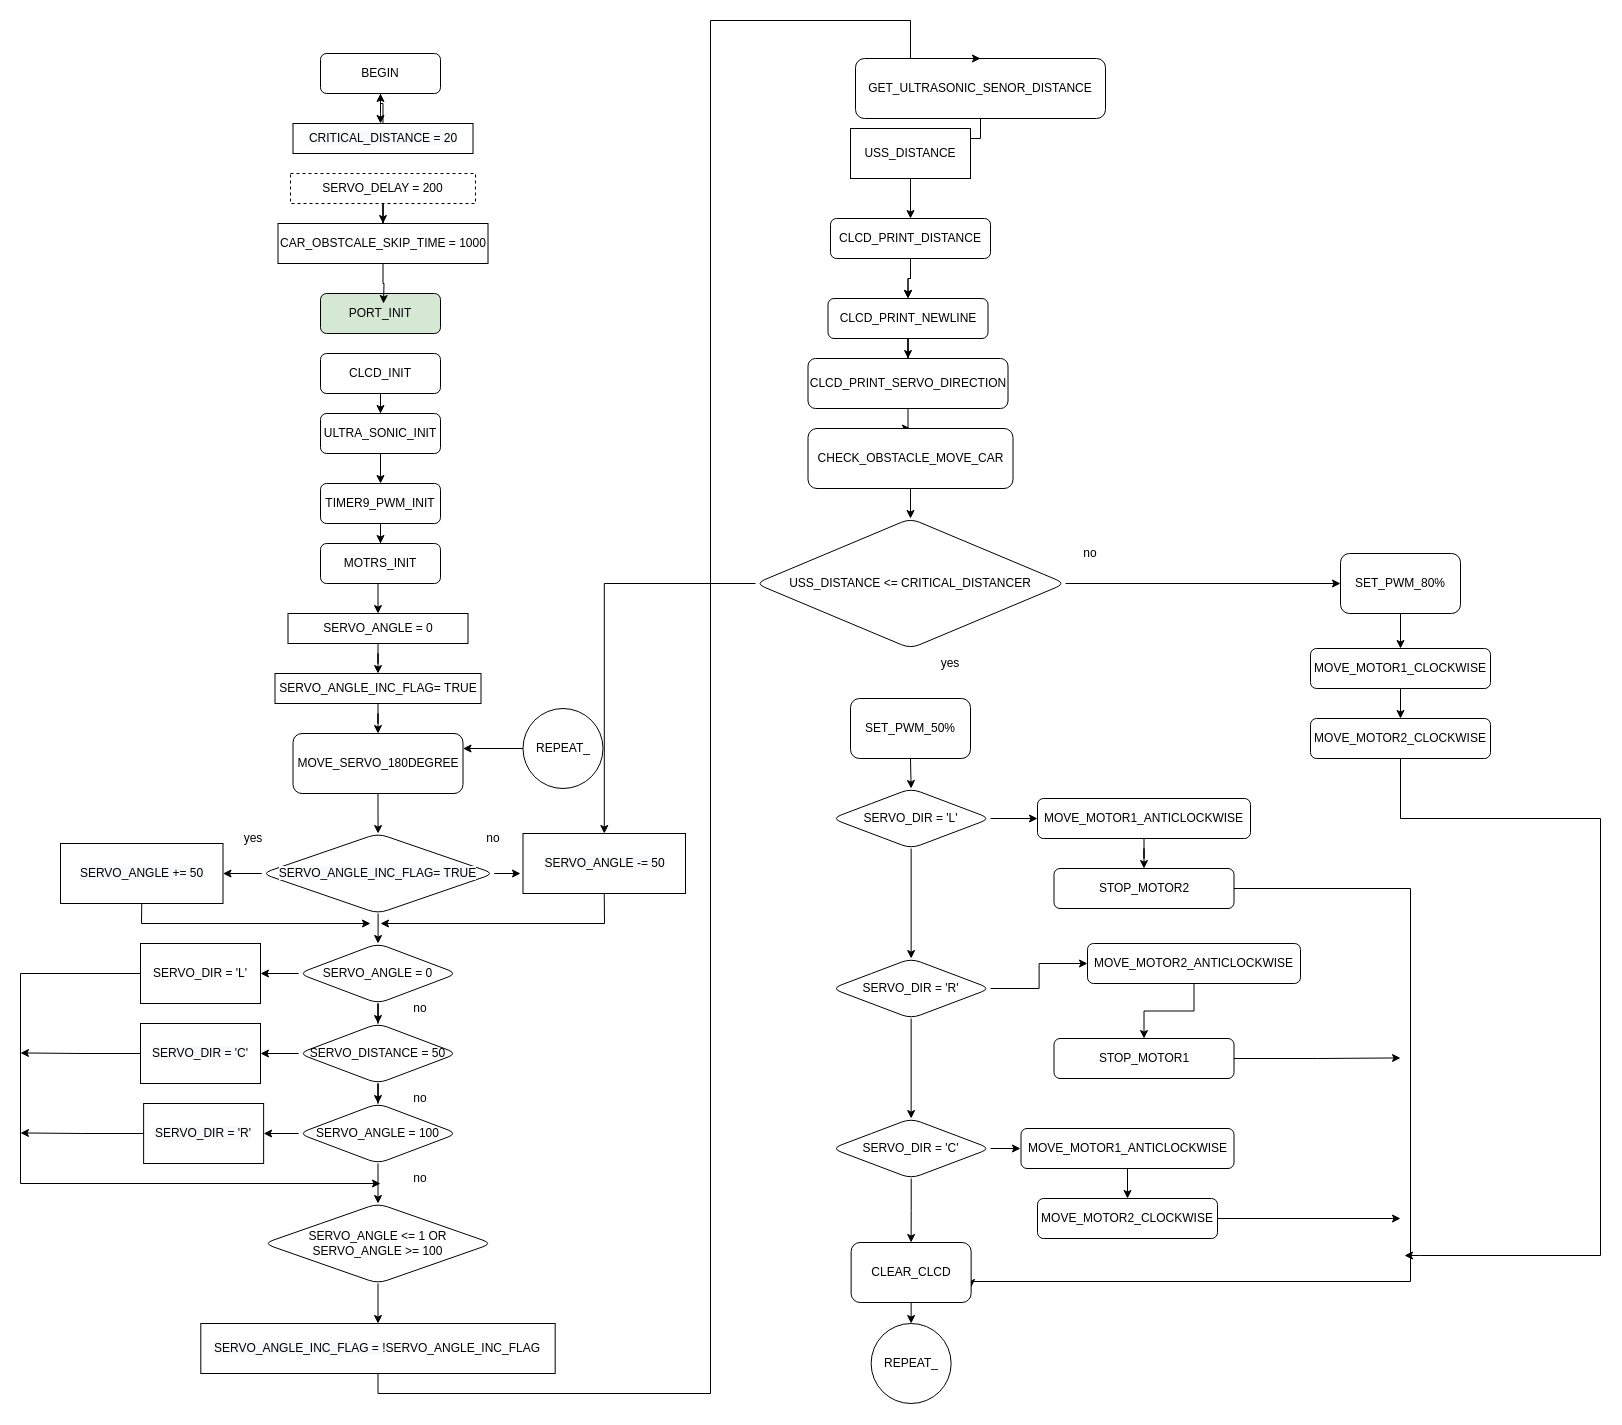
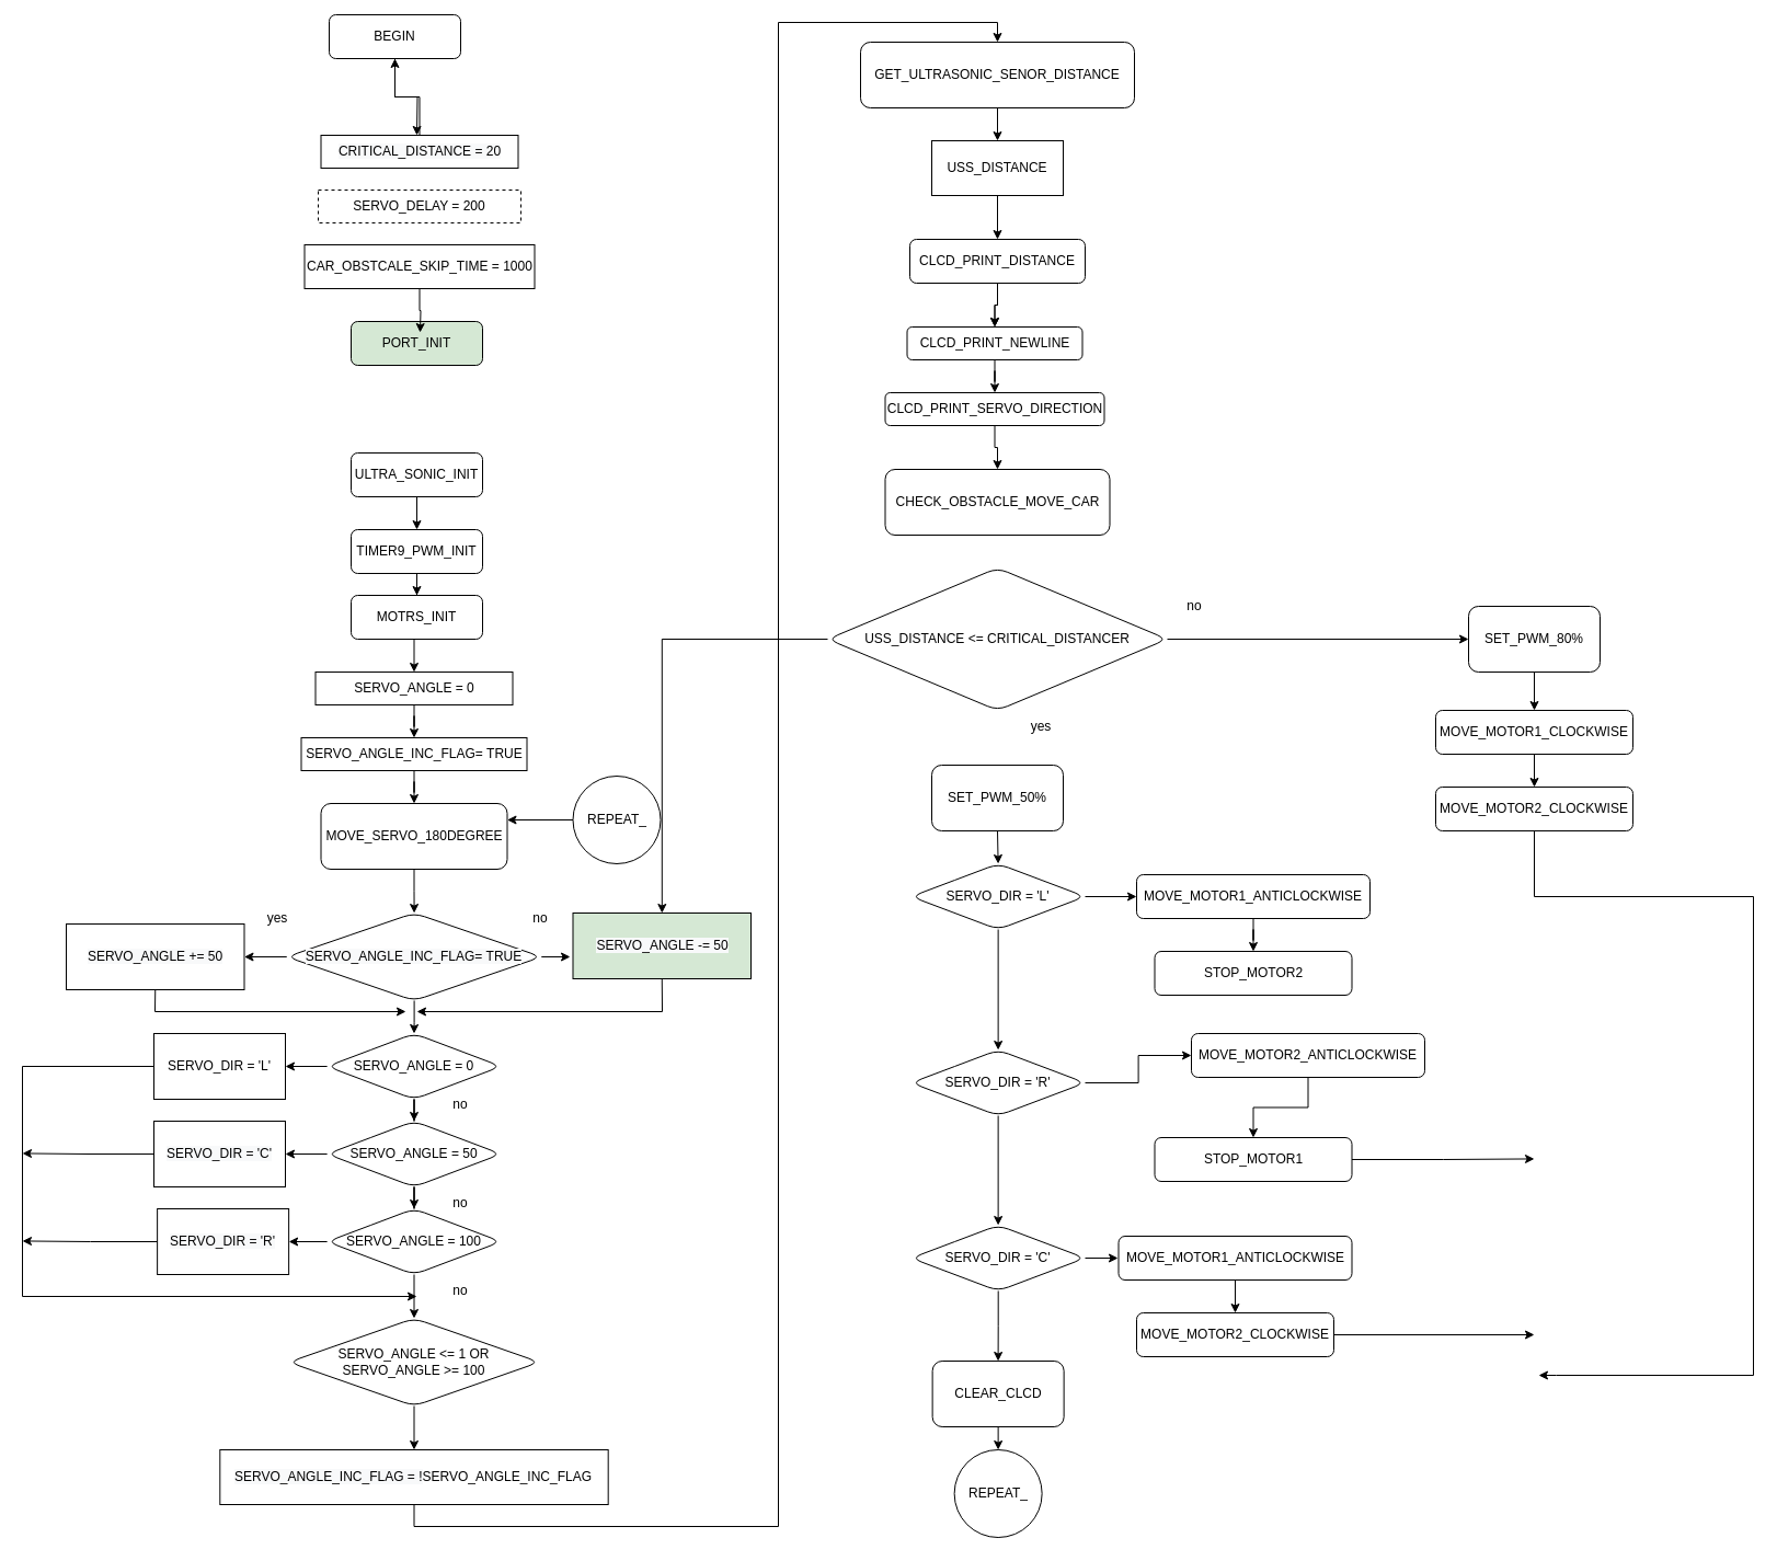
- <mxCell id="3" value="BEGIN" style="rounded=1;whiteSpace=wrap;html=1;fontSize=12;glass=0;strokeWidth=1;shadow=0;" parent="1" vertex="1"><mxGeometry x="320" y="53" width="120" height="40" as="geometry" /></mxCell>
+ <mxCell id="3" value="BEGIN" style="rounded=1;whiteSpace=wrap;html=1;fontSize=12;glass=0;strokeWidth=1;shadow=0;" parent="1" vertex="1"><mxGeometry x="300" y="13" width="120" height="40" as="geometry" /></mxCell>
- <mxCell id="16" value="GET_ULTRASONIC_SENOR_DISTANCE" style="whiteSpace=wrap;html=1;rounded=1;glass=0;strokeWidth=1;shadow=0;" vertex="1" parent="1"><mxGeometry x="855" y="58" width="250" height="60" as="geometry" /></mxCell>
+ <mxCell id="16" value="GET_ULTRASONIC_SENOR_DISTANCE" style="whiteSpace=wrap;html=1;rounded=1;glass=0;strokeWidth=1;shadow=0;" vertex="1" parent="1"><mxGeometry x="785" y="38" width="250" height="60" as="geometry" /></mxCell>
- <mxCell id="31" value="" style="edgeStyle=orthogonalEdgeStyle;rounded=0;orthogonalLoop=1;jettySize=auto;html=1;" edge="1" parent="1" source="32" target="34"><mxGeometry relative="1" as="geometry" /></mxCell>
- <mxCell id="21" value="CLCD_PRINT_NEWLINE" style="whiteSpace=wrap;html=1;rounded=1;glass=0;strokeWidth=1;shadow=0;" vertex="1" parent="1"><mxGeometry x="827.5" y="298" width="160" height="40" as="geometry" /></mxCell>
+ <mxCell id="21" value="CLCD_PRINT_NEWLINE" style="whiteSpace=wrap;html=1;rounded=1;glass=0;strokeWidth=1;shadow=0;" vertex="1" parent="1"><mxGeometry x="827.5" y="298" width="160" height="30" as="geometry" /></mxCell>
- <mxCell id="6" value="CLCD_INIT" style="rounded=1;whiteSpace=wrap;html=1;fontSize=12;glass=0;strokeWidth=1;shadow=0;" vertex="1" parent="1"><mxGeometry x="320" y="353" width="120" height="40" as="geometry" /></mxCell>
- <mxCell id="23" value="CLCD_PRINT_SERVO_DIRECTION" style="whiteSpace=wrap;html=1;rounded=1;glass=0;strokeWidth=1;shadow=0;" vertex="1" parent="1"><mxGeometry x="807.5" y="358" width="200" height="50" as="geometry" /></mxCell>
+ <mxCell id="23" value="CLCD_PRINT_SERVO_DIRECTION" style="whiteSpace=wrap;html=1;rounded=1;glass=0;strokeWidth=1;shadow=0;" vertex="1" parent="1"><mxGeometry x="807.5" y="358" width="200" height="30" as="geometry" /></mxCell>
- <mxCell id="5" value="" style="edgeStyle=orthogonalEdgeStyle;rounded=0;orthogonalLoop=1;jettySize=auto;html=1;" edge="1" parent="1" source="6" target="8"><mxGeometry relative="1" as="geometry" /></mxCell>
- <mxCell id="24" value="" style="edgeStyle=orthogonalEdgeStyle;rounded=0;orthogonalLoop=1;jettySize=auto;html=1;" edge="1" parent="1" source="25" target="28"><mxGeometry relative="1" as="geometry" /></mxCell>
- <mxCell id="52" value="&lt;span style=&quot;color: rgb(0 , 0 , 0) ; font-family: &amp;#34;helvetica&amp;#34; ; font-size: 12px ; font-style: normal ; font-weight: 400 ; letter-spacing: normal ; text-align: center ; text-indent: 0px ; text-transform: none ; word-spacing: 0px ; background-color: rgb(248 , 249 , 250) ; display: inline ; float: none&quot;&gt;SERVO_ANGLE -= 50&lt;/span&gt;" style="rounded=0;whiteSpace=wrap;html=1;" vertex="1" parent="1"><mxGeometry x="522.5" y="833" width="162.5" height="60" as="geometry" /></mxCell>
+ <mxCell id="52" value="&lt;span style=&quot;color: rgb(0 , 0 , 0) ; font-family: &amp;#34;helvetica&amp;#34; ; font-size: 12px ; font-style: normal ; font-weight: 400 ; letter-spacing: normal ; text-align: center ; text-indent: 0px ; text-transform: none ; word-spacing: 0px ; background-color: rgb(248 , 249 , 250) ; display: inline ; float: none&quot;&gt;SERVO_ANGLE -= 50&lt;/span&gt;" style="rounded=0;whiteSpace=wrap;html=1;fillColor=#d5e8d4;" vertex="1" parent="1"><mxGeometry x="522.5" y="833" width="162.5" height="60" as="geometry" /></mxCell>
- <mxCell id="70" value="SERVO_DISTANCE = 50" style="rhombus;whiteSpace=wrap;html=1;rounded=1;glass=0;strokeWidth=1;shadow=0;" vertex="1" parent="1"><mxGeometry x="298.12" y="1023" width="158.75" height="60" as="geometry" /></mxCell>
+ <mxCell id="70" value="SERVO_ANGLE = 50" style="rhombus;whiteSpace=wrap;html=1;rounded=1;glass=0;strokeWidth=1;shadow=0;" vertex="1" parent="1"><mxGeometry x="298.12" y="1023" width="158.75" height="60" as="geometry" /></mxCell>
- <mxCell id="94" style="edgeStyle=orthogonalEdgeStyle;rounded=0;orthogonalLoop=1;jettySize=auto;html=1;exitX=1;exitY=0.5;exitDx=0;exitDy=0;entryX=1;entryY=0.75;entryDx=0;entryDy=0;" edge="1" parent="1" source="95" target="105"><mxGeometry relative="1" as="geometry"><Array as="points"><mxPoint x="1410" y="888" /><mxPoint x="1410" y="1281" /><mxPoint x="971" y="1281" /></Array></mxGeometry></mxCell>
